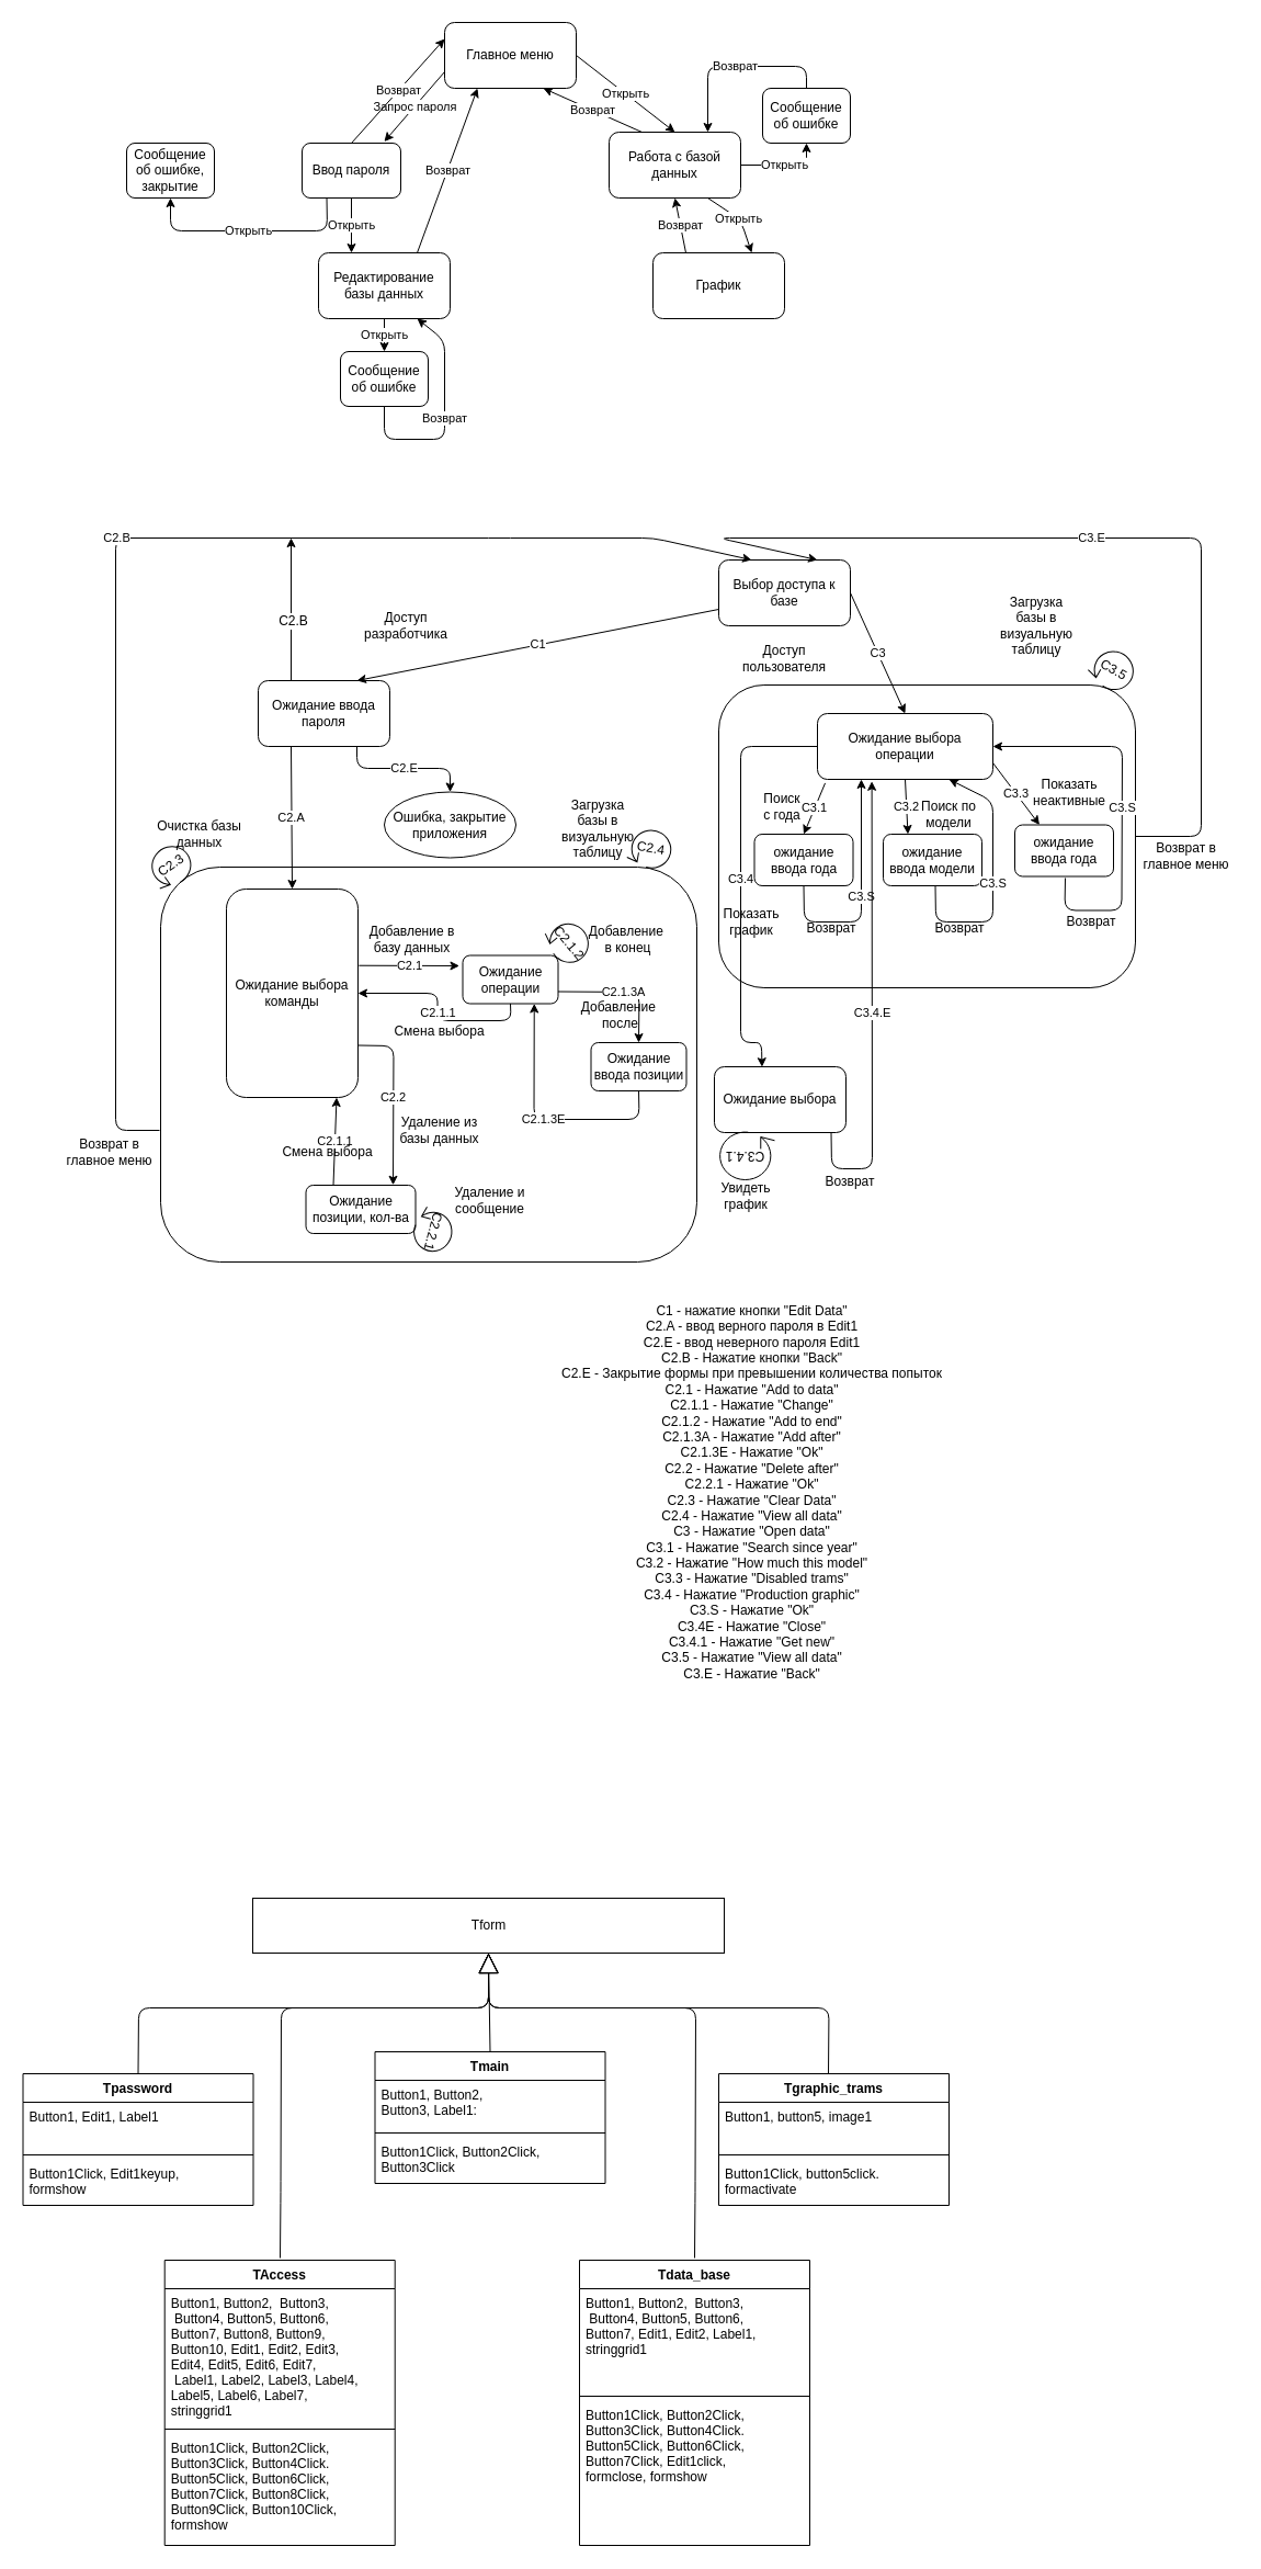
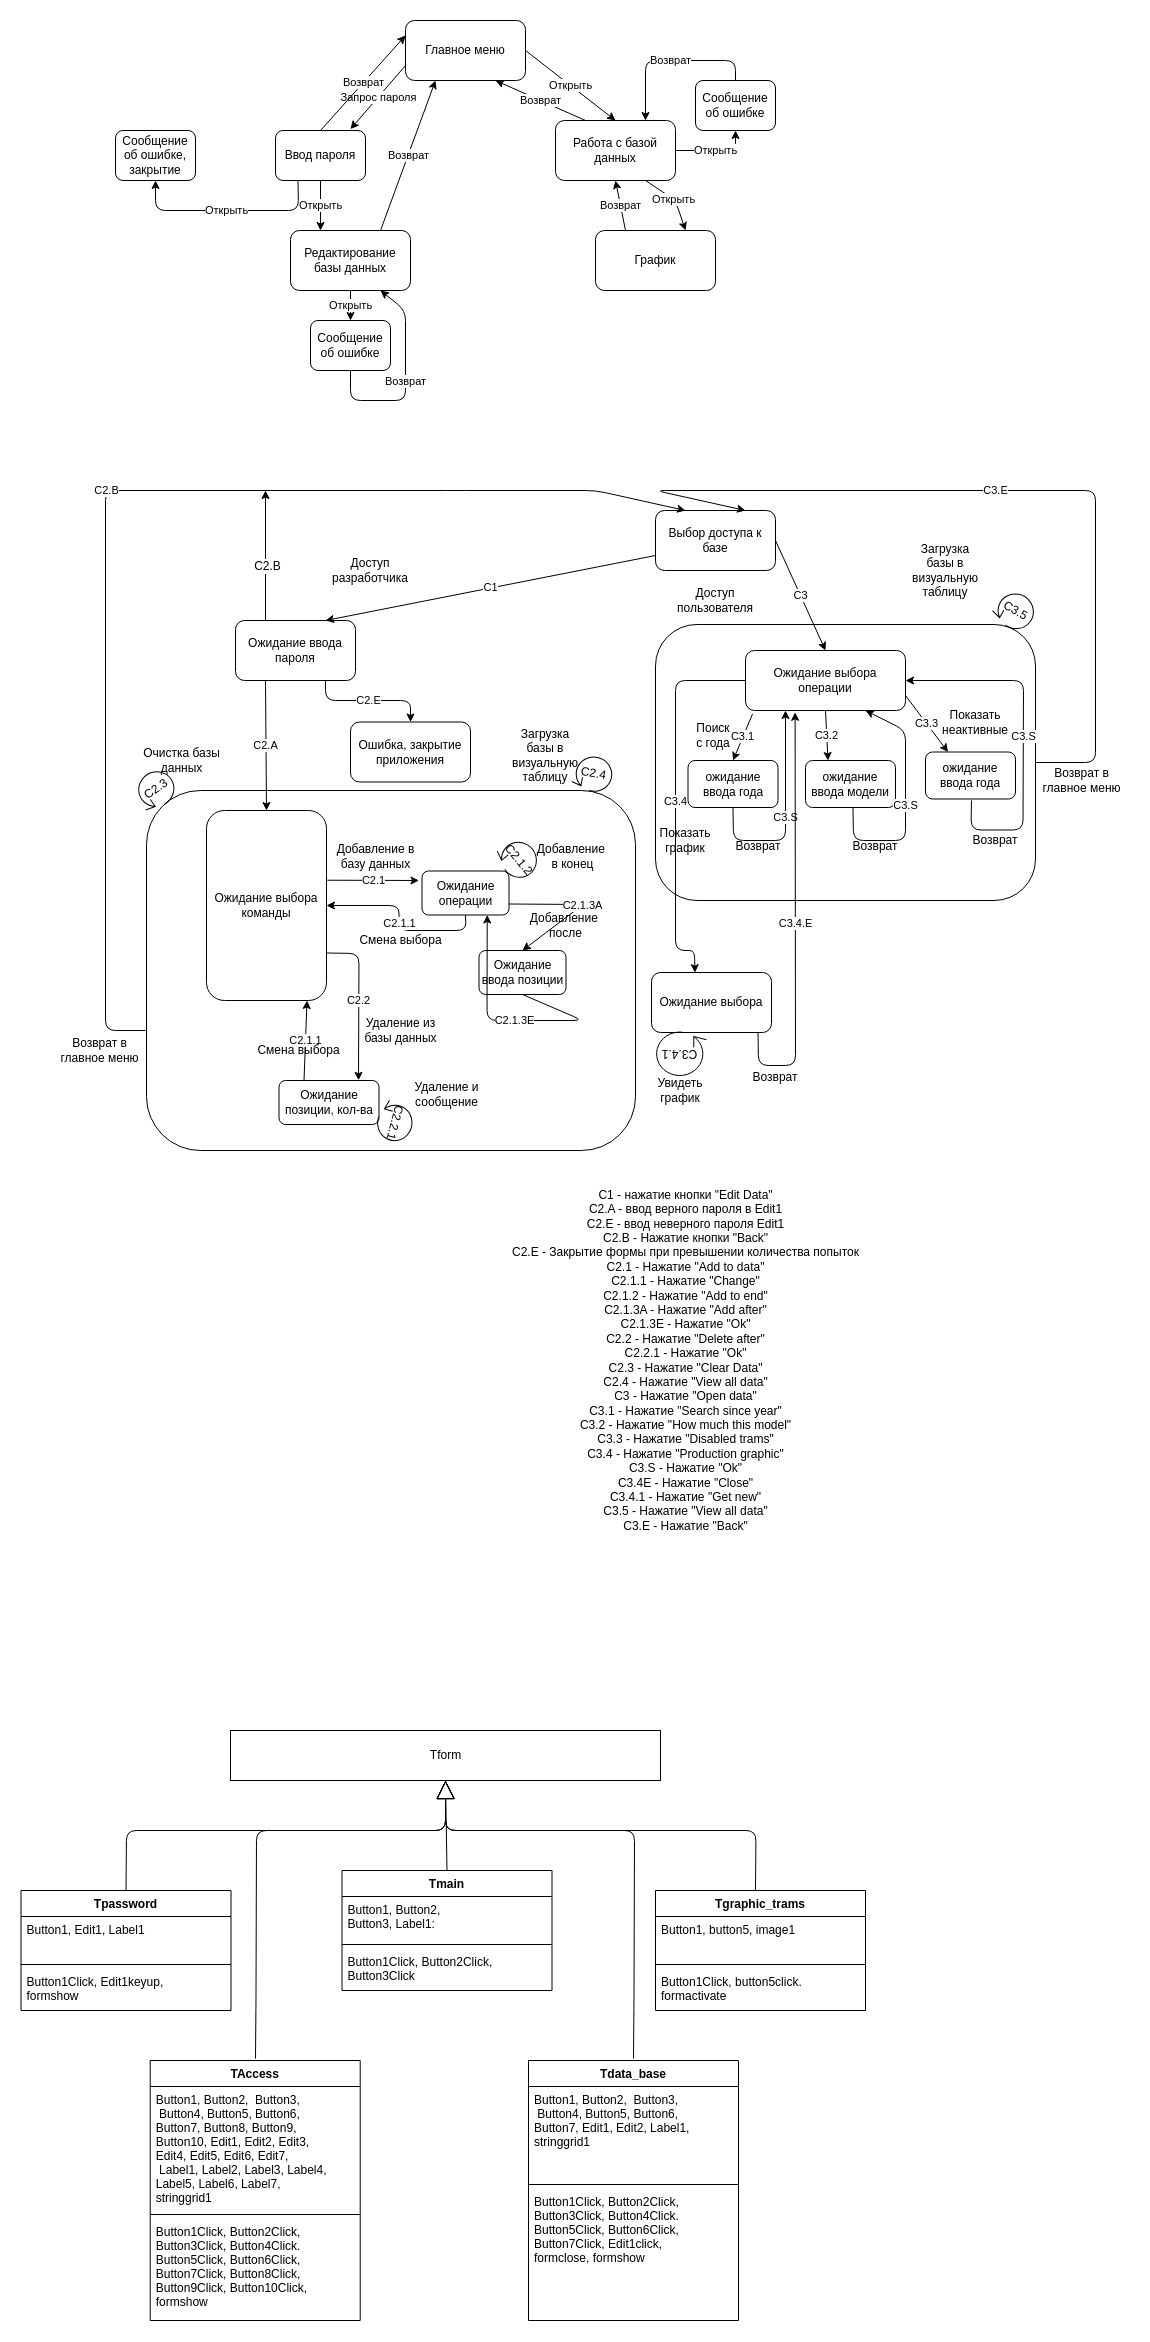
- <mxCell id="72" value="Поиск по модели" style="text;html=1;strokeColor=none;fillColor=none;align=center;verticalAlign=middle;whiteSpace=wrap;rounded=0;" vertex="1" parent="1"><mxGeometry x="835" y="731.5" width="60" height="20" as="geometry" /></mxCell>
- <mxCell id="33" value="Ошибка, закрытие приложения" style="ellipse;whiteSpace=wrap;html=1;" vertex="1" parent="1"><mxGeometry x="350" y="721.5" width="120" height="60" as="geometry" /></mxCell>
+ <mxCell id="33" value="Ошибка, закрытие приложения" style="rounded=1;whiteSpace=wrap;html=1;" vertex="1" parent="1"><mxGeometry x="350" y="721.5" width="120" height="60" as="geometry" /></mxCell>
- <mxCell id="52" value="Ожидание ввода позиции" style="rounded=1;whiteSpace=wrap;html=1;" vertex="1" parent="1"><mxGeometry x="538.5" y="950" width="87" height="44" as="geometry" /></mxCell>
+ <mxCell id="52" value="Ожидание ввода позиции" style="rounded=1;whiteSpace=wrap;html=1;" vertex="1" parent="1"><mxGeometry x="478.5" y="950" width="87" height="44" as="geometry" /></mxCell>
